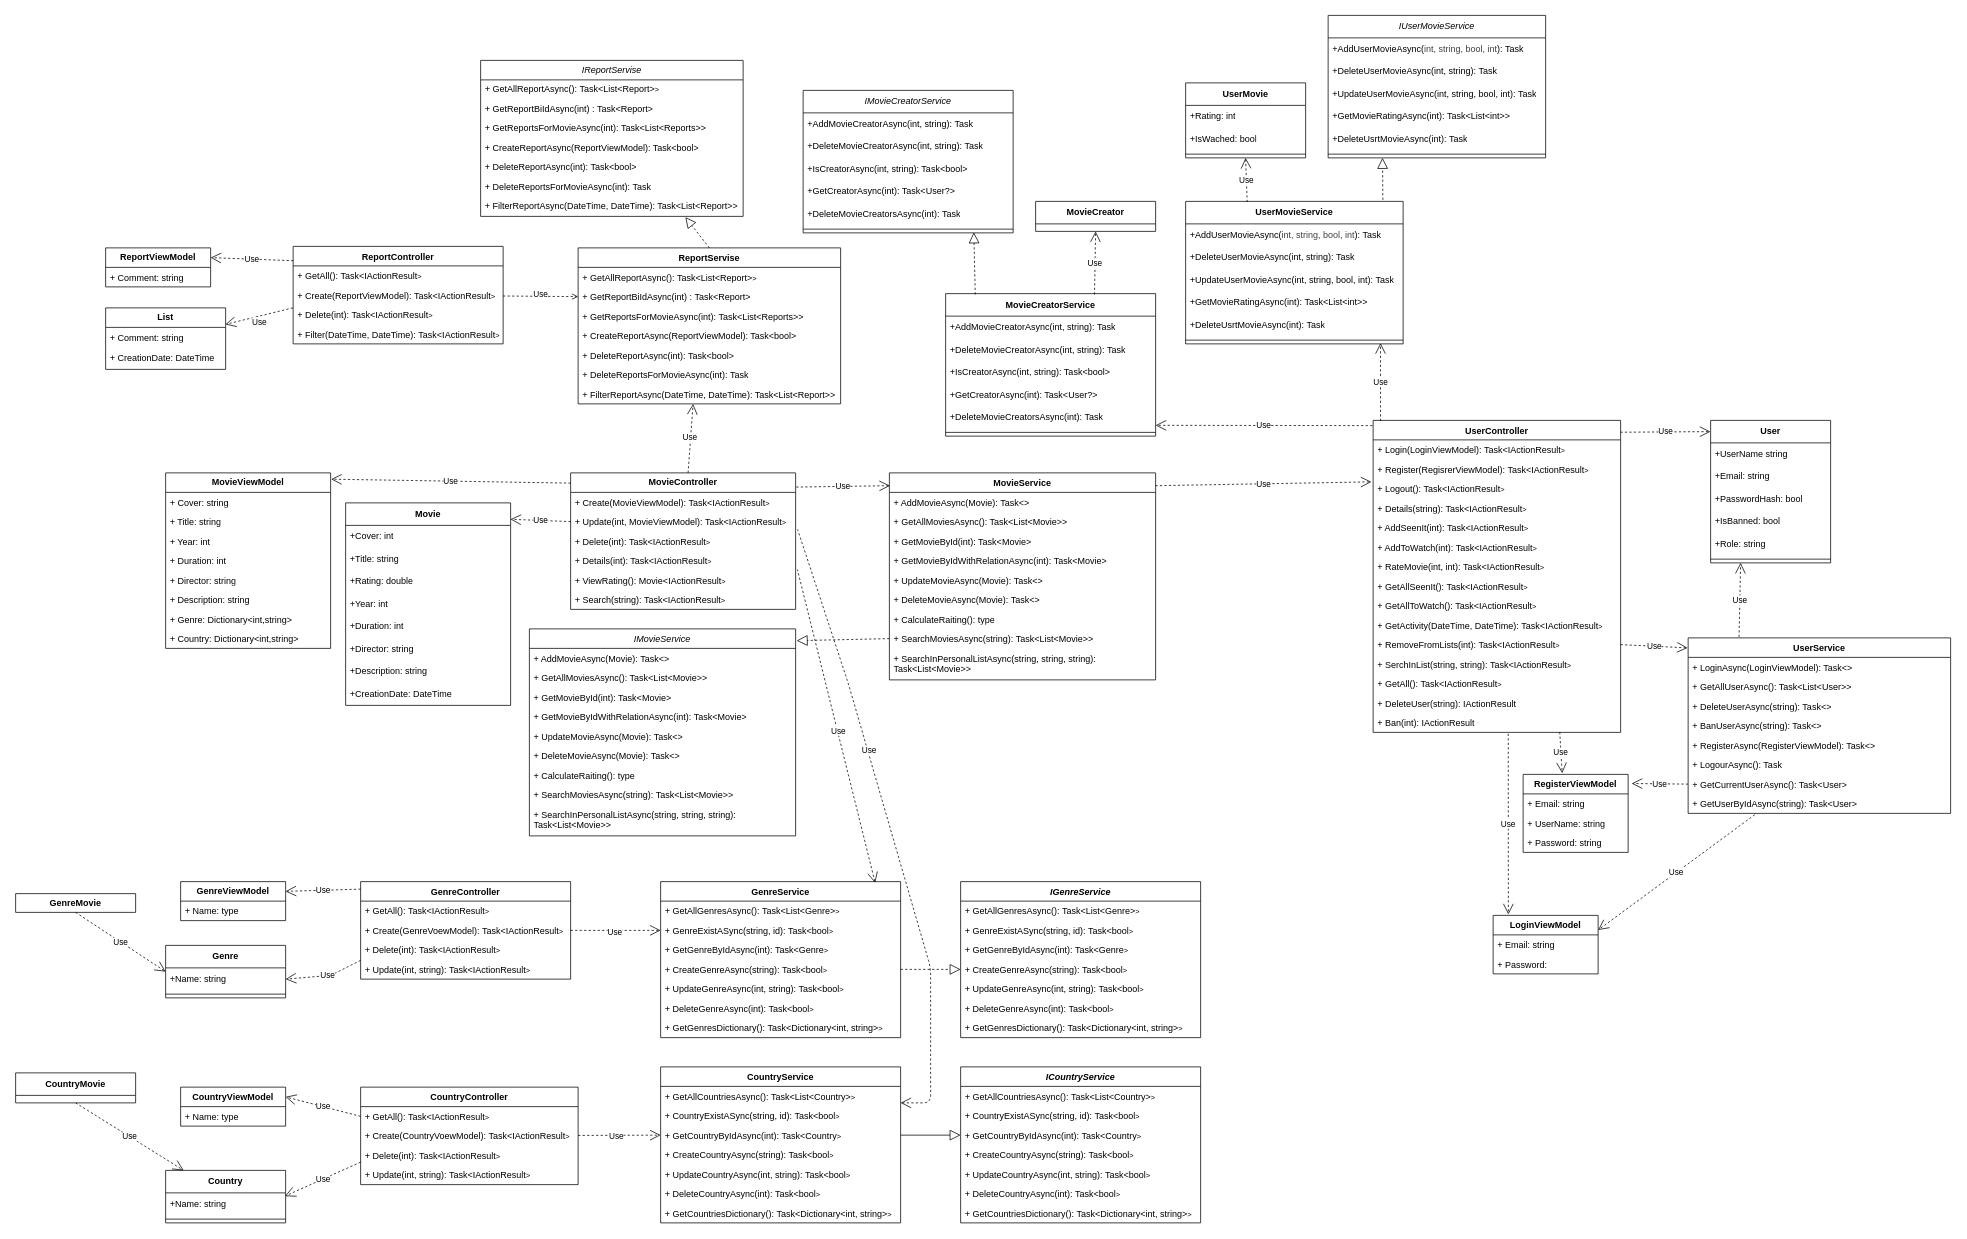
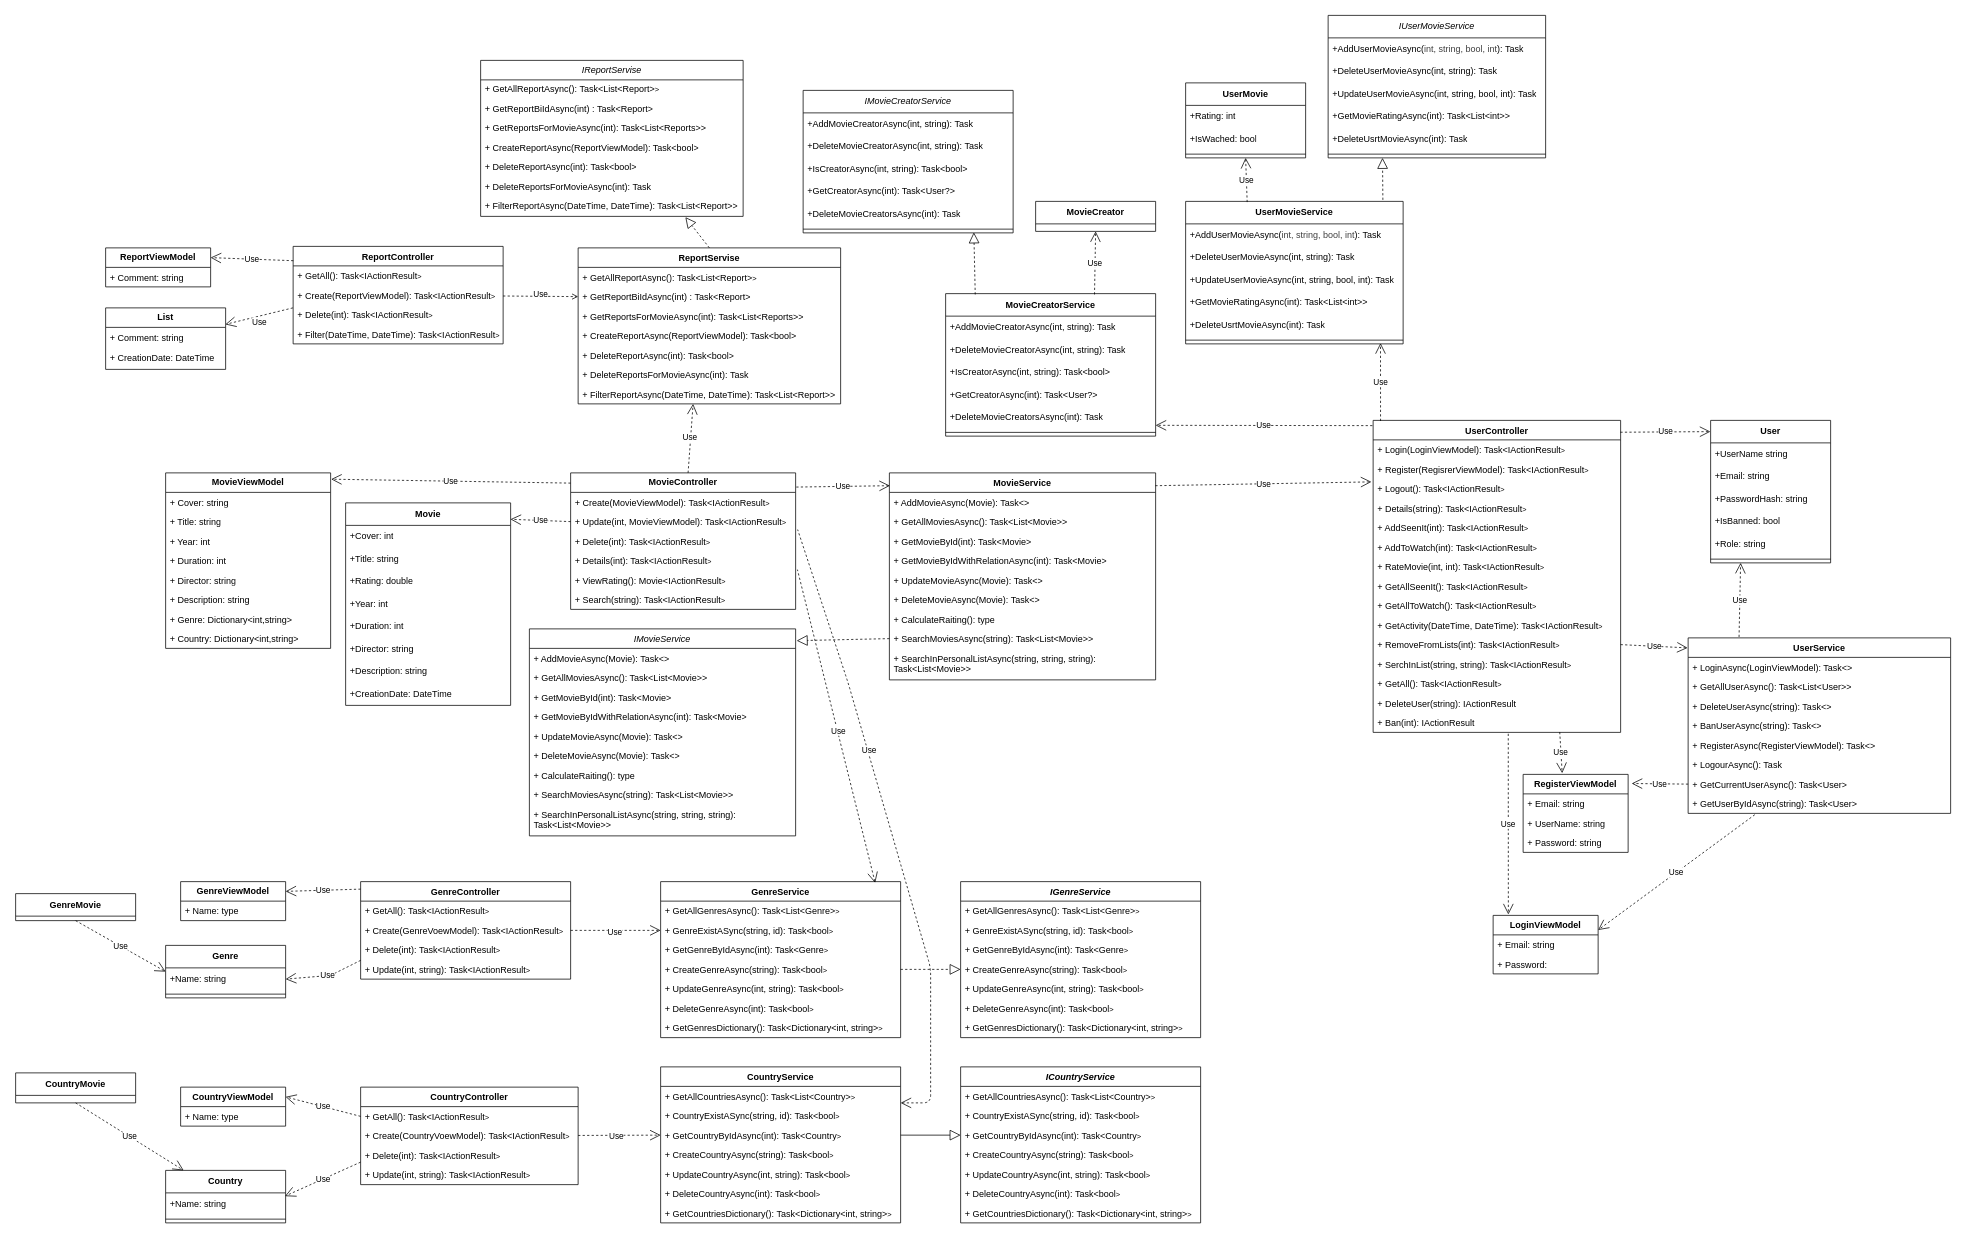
- <mxCell id="5" value="+PasswordHash: bool" style="text;strokeColor=none;fillColor=none;align=left;verticalAlign=middle;spacingLeft=4;spacingRight=4;overflow=hidden;points=[[0,0.5],[1,0.5]];portConstraint=eastwest;rotatable=0;whiteSpace=wrap;html=1;" parent="2" vertex="1"><mxGeometry y="90" width="160" height="30" as="geometry" /></mxCell>
+ <mxCell id="5" value="+PasswordHash: string" style="text;strokeColor=none;fillColor=none;align=left;verticalAlign=middle;spacingLeft=4;spacingRight=4;overflow=hidden;points=[[0,0.5],[1,0.5]];portConstraint=eastwest;rotatable=0;whiteSpace=wrap;html=1;" parent="2" vertex="1"><mxGeometry y="90" width="160" height="30" as="geometry" /></mxCell>
- <mxCell id="80" value="&lt;b&gt;GenreMovie&lt;/b&gt;" style="swimlane;fontStyle=0;childLayout=stackLayout;horizontal=1;startSize=30;horizontalStack=0;resizeParent=1;resizeParentMax=0;resizeLast=0;collapsible=1;marginBottom=0;whiteSpace=wrap;html=1;" parent="1" vertex="1"><mxGeometry x="20" y="1191" width="160" height="25" as="geometry" /></mxCell>
+ <mxCell id="80" value="&lt;b&gt;GenreMovie&lt;/b&gt;" style="swimlane;fontStyle=0;childLayout=stackLayout;horizontal=1;startSize=30;horizontalStack=0;resizeParent=1;resizeParentMax=0;resizeLast=0;collapsible=1;marginBottom=0;whiteSpace=wrap;html=1;" parent="1" vertex="1"><mxGeometry x="20" y="1191" width="160" height="36" as="geometry" /></mxCell>
